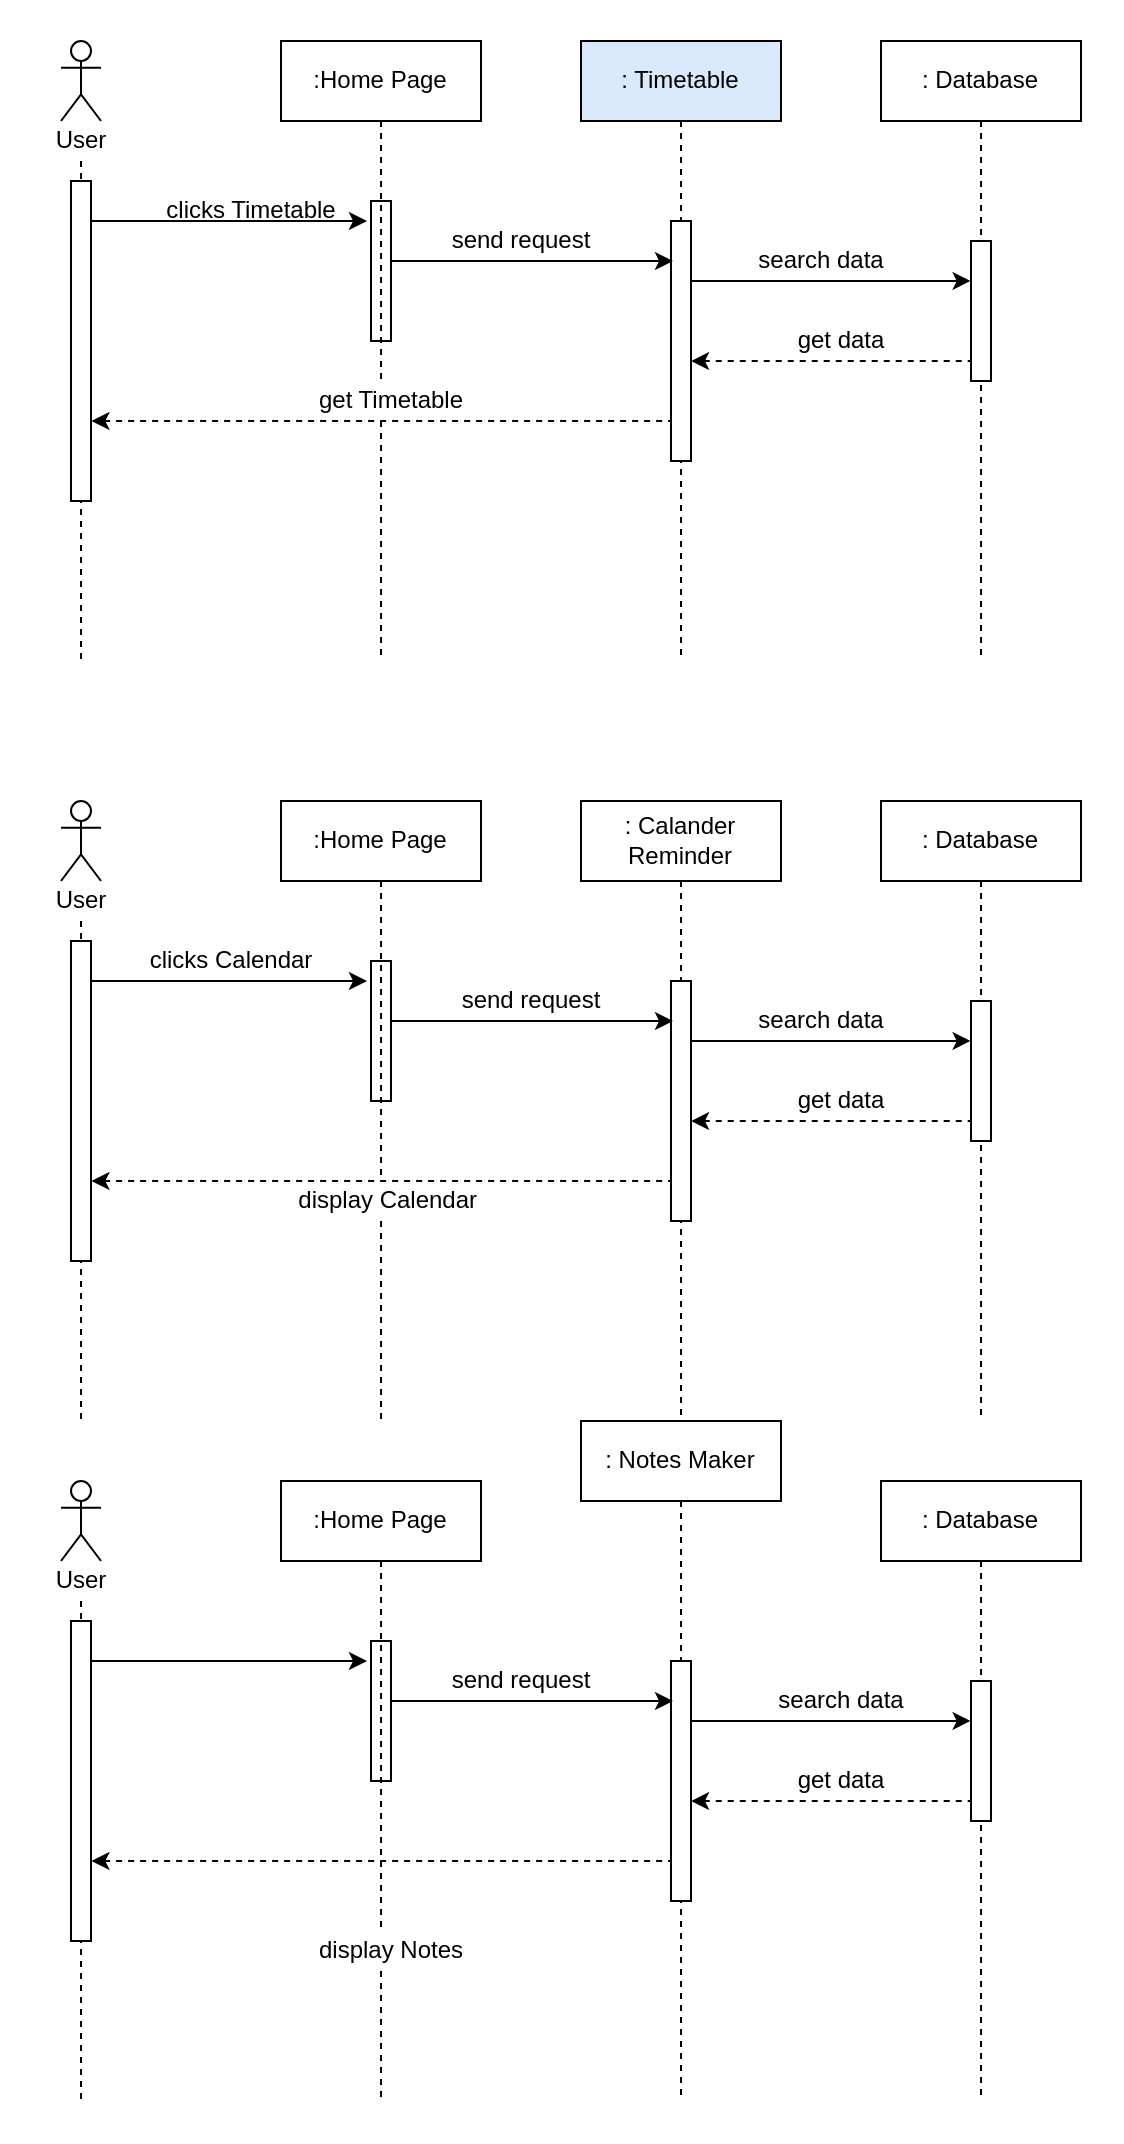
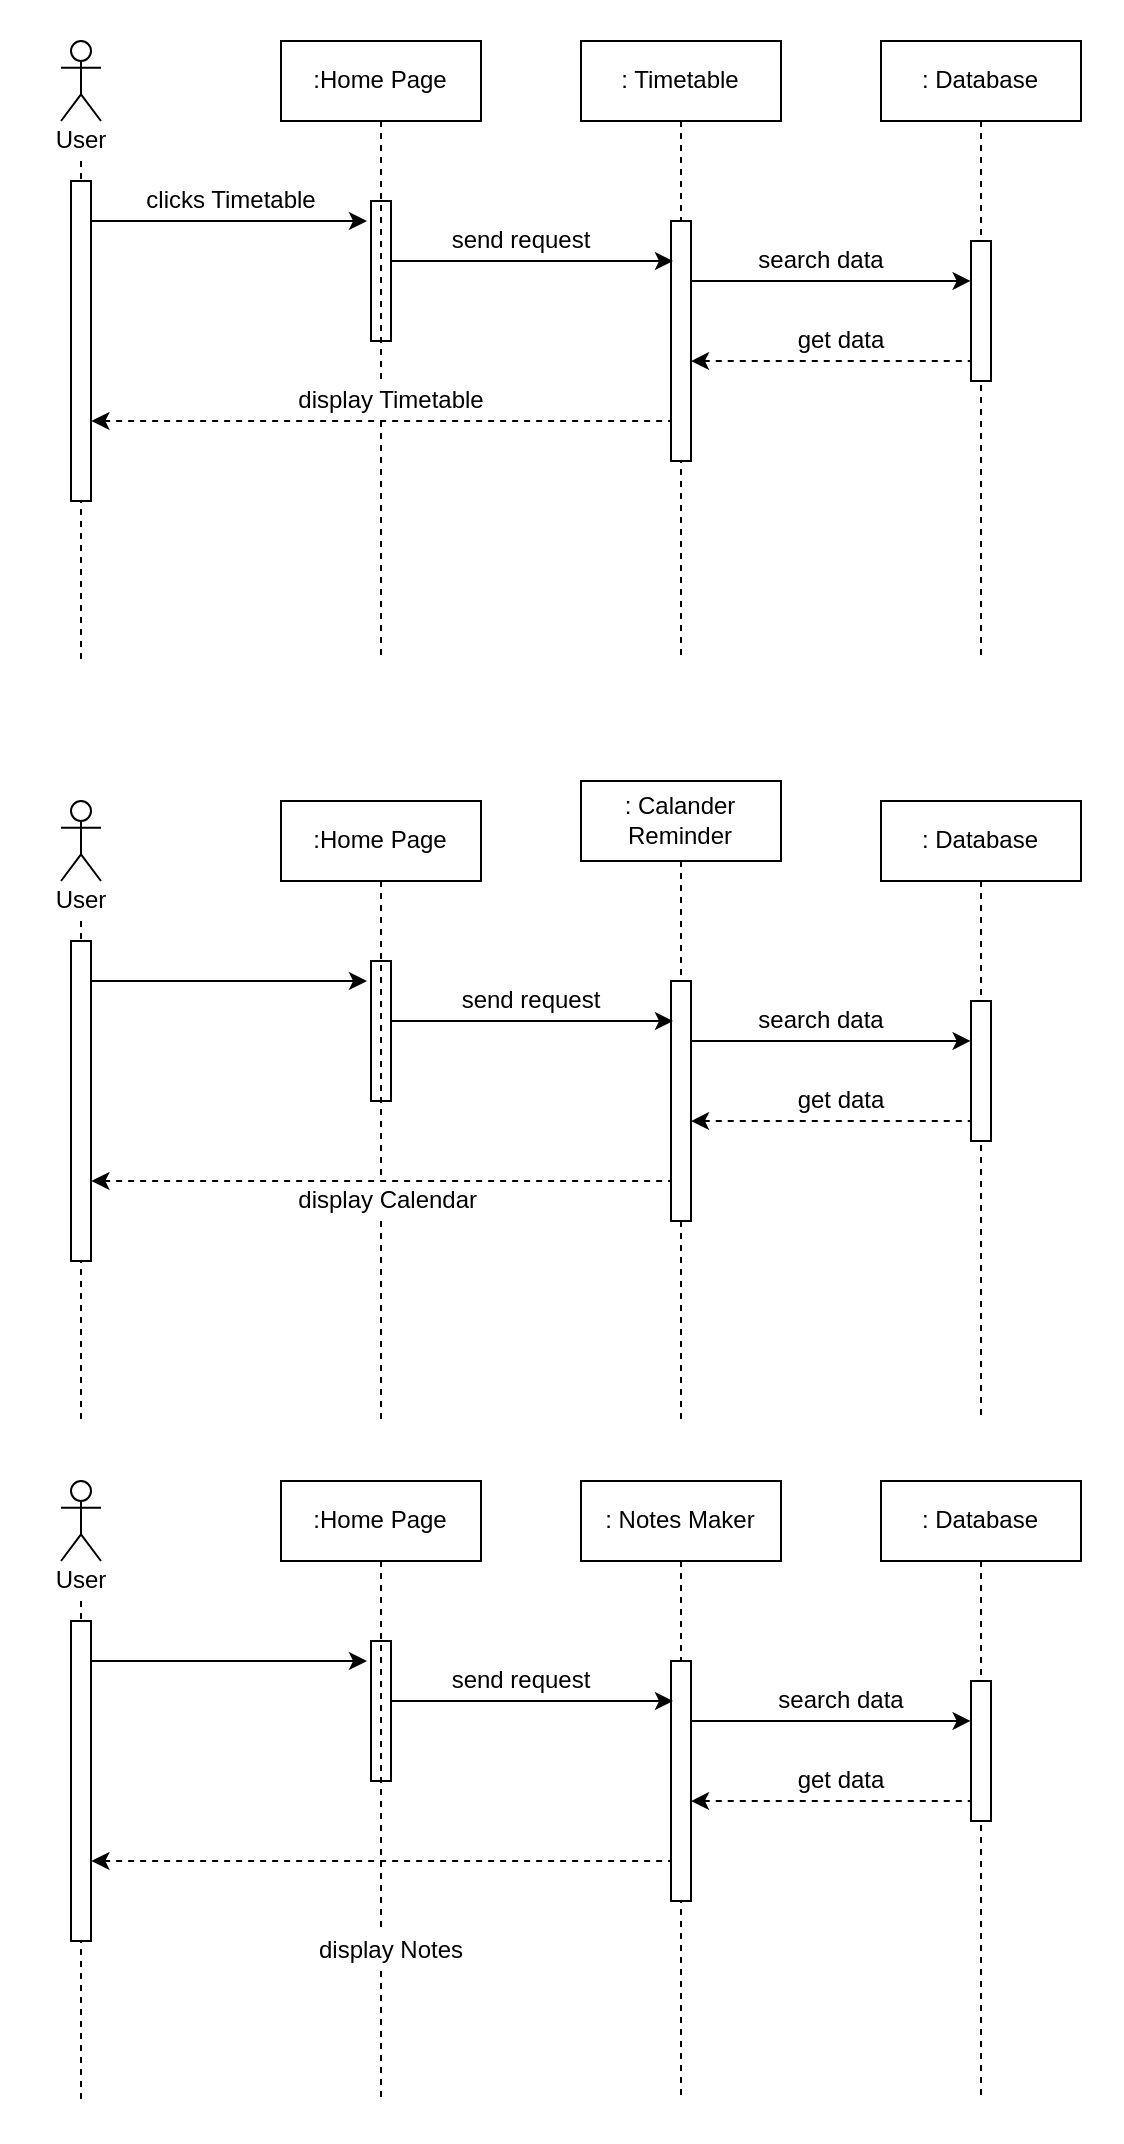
- <mxCell id="7" value=": Timetable" style="rounded=0;whiteSpace=wrap;html=1;fillColor=#dae8fc;" parent="1" vertex="1"><mxGeometry x="290" y="20" width="100" height="40" as="geometry" /></mxCell>
+ <mxCell id="7" value=": Timetable" style="rounded=0;whiteSpace=wrap;html=1;" parent="1" vertex="1"><mxGeometry x="290" y="20" width="100" height="40" as="geometry" /></mxCell>
- <mxCell id="9" value="clicks Timetable" style="text;html=1;align=center;verticalAlign=middle;resizable=0;points=[];autosize=1;strokeColor=none;" parent="1" vertex="1"><mxGeometry x="75" y="95" width="100" height="20" as="geometry" /></mxCell>
+ <mxCell id="9" value="clicks Timetable" style="text;html=1;align=center;verticalAlign=middle;resizable=0;points=[];autosize=1;strokeColor=none;" parent="1" vertex="1"><mxGeometry x="65" y="90" width="100" height="20" as="geometry" /></mxCell>
- <mxCell id="24" value="get Timetable" style="text;html=1;align=center;verticalAlign=middle;resizable=0;points=[];autosize=1;" parent="1" vertex="1"><mxGeometry x="140" y="190" width="110" height="20" as="geometry" /></mxCell>
+ <mxCell id="24" value="display Timetable" style="text;html=1;align=center;verticalAlign=middle;resizable=0;points=[];autosize=1;" parent="1" vertex="1"><mxGeometry x="140" y="190" width="110" height="20" as="geometry" /></mxCell>
- <mxCell id="31" value=": Calander Reminder" style="rounded=0;whiteSpace=wrap;html=1;" parent="1" vertex="1"><mxGeometry x="290" y="400" width="100" height="40" as="geometry" /></mxCell>
+ <mxCell id="31" value=": Calander Reminder" style="rounded=0;whiteSpace=wrap;html=1;" parent="1" vertex="1"><mxGeometry x="290" y="390" width="100" height="40" as="geometry" /></mxCell>
- <mxCell id="33" value="clicks Calendar" style="text;html=1;align=center;verticalAlign=middle;resizable=0;points=[];autosize=1;strokeColor=none;" parent="1" vertex="1"><mxGeometry x="65" y="470" width="100" height="20" as="geometry" /></mxCell>
- <mxCell id="53" value=": Notes Maker" style="rounded=0;whiteSpace=wrap;html=1;" parent="1" vertex="1"><mxGeometry x="290" y="710" width="100" height="40" as="geometry" /></mxCell>
+ <mxCell id="53" value=": Notes Maker" style="rounded=0;whiteSpace=wrap;html=1;" parent="1" vertex="1"><mxGeometry x="290" y="740" width="100" height="40" as="geometry" /></mxCell>
